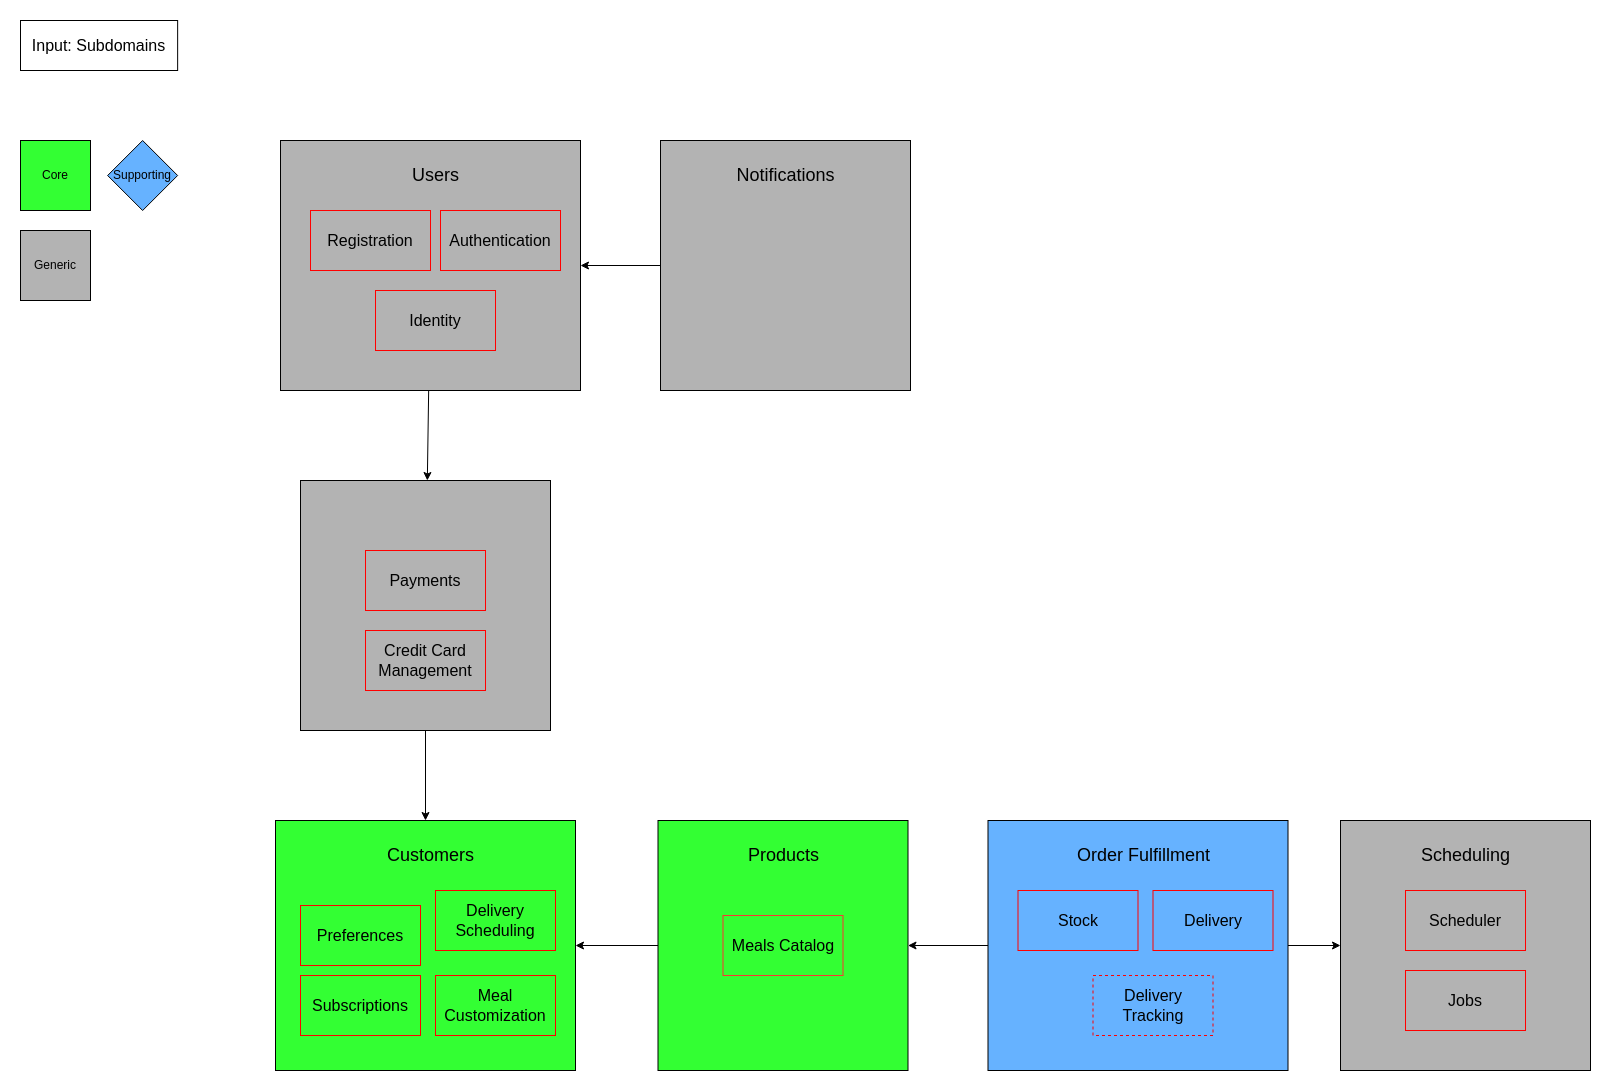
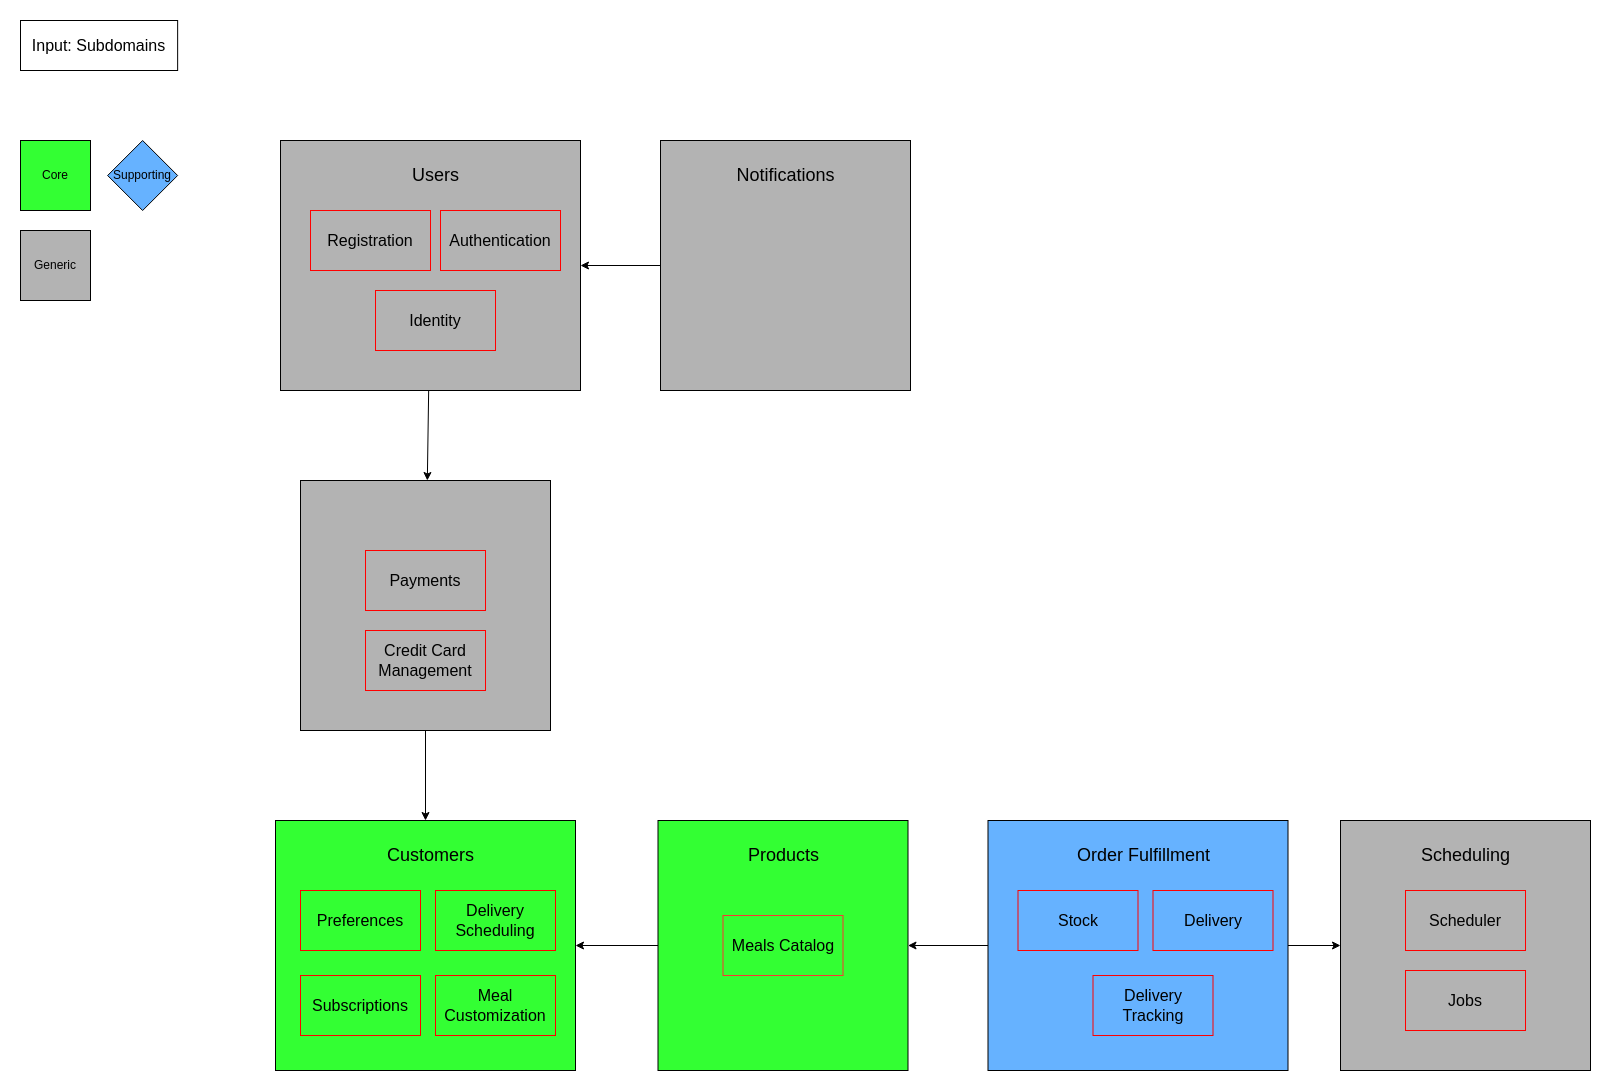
- <mxCell id="29" value="&lt;font style=&quot;font-size: 16px;&quot; color=&quot;#000000&quot;&gt;Preferences&lt;/font&gt;" style="whiteSpace=wrap;html=1;fontColor=#FFFFFF;fillColor=transparent;strokeColor=#FF0000;" parent="1" vertex="1"><mxGeometry x="300" y="905" width="120" height="60" as="geometry" /></mxCell>
+ <mxCell id="29" value="&lt;font style=&quot;font-size: 16px;&quot; color=&quot;#000000&quot;&gt;Preferences&lt;/font&gt;" style="whiteSpace=wrap;html=1;fontColor=#FFFFFF;fillColor=transparent;strokeColor=#FF0000;" parent="1" vertex="1"><mxGeometry x="300" y="890" width="120" height="60" as="geometry" /></mxCell>
- <mxCell id="15" value="&lt;font style=&quot;font-size: 16px;&quot; color=&quot;#000000&quot;&gt;Delivery Tracking&lt;/font&gt;" style="whiteSpace=wrap;html=1;fontColor=#FFFFFF;fillColor=transparent;strokeColor=#FF0000;dashed=1;" parent="1" vertex="1"><mxGeometry x="1092.5" y="975" width="120" height="60" as="geometry" /></mxCell>
+ <mxCell id="15" value="&lt;font style=&quot;font-size: 16px;&quot; color=&quot;#000000&quot;&gt;Delivery Tracking&lt;/font&gt;" style="whiteSpace=wrap;html=1;fontColor=#FFFFFF;fillColor=transparent;strokeColor=#FF0000;" parent="1" vertex="1"><mxGeometry x="1092.5" y="975" width="120" height="60" as="geometry" /></mxCell>
